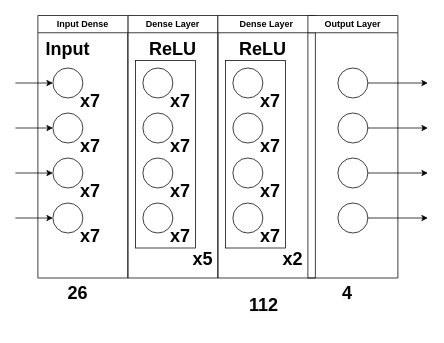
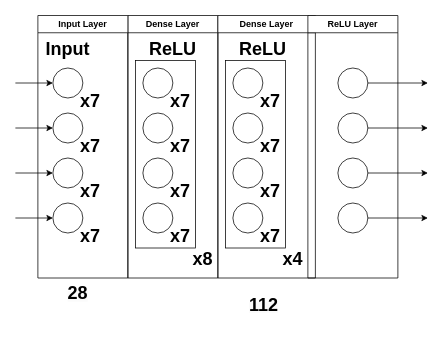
- <mxCell id="34" value="Input Dense" style="swimlane;whiteSpace=wrap;html=1;" vertex="1" parent="1"><mxGeometry x="50" y="20" width="120" height="350" as="geometry" /></mxCell>
+ <mxCell id="34" value="Input Layer" style="swimlane;whiteSpace=wrap;html=1;" vertex="1" parent="1"><mxGeometry x="50" y="20" width="120" height="350" as="geometry" /></mxCell>
- <mxCell id="49" value="Output Layer" style="swimlane;whiteSpace=wrap;html=1;" vertex="1" parent="1"><mxGeometry x="410" y="20" width="120" height="350" as="geometry" /></mxCell>
+ <mxCell id="49" value="ReLU Layer" style="swimlane;whiteSpace=wrap;html=1;" vertex="1" parent="1"><mxGeometry x="410" y="20" width="120" height="350" as="geometry" /></mxCell>
- <mxCell id="16" value="&lt;b&gt;&lt;font style=&quot;font-size: 24px;&quot;&gt;x5&lt;/font&gt;&lt;/b&gt;" style="text;html=1;align=center;verticalAlign=middle;whiteSpace=wrap;rounded=0;" vertex="1" parent="2"><mxGeometry x="70" y="310" width="60" height="30" as="geometry" /></mxCell>
+ <mxCell id="16" value="&lt;b&gt;&lt;font style=&quot;font-size: 24px;&quot;&gt;x8&lt;/font&gt;&lt;/b&gt;" style="text;html=1;align=center;verticalAlign=middle;whiteSpace=wrap;rounded=0;" vertex="1" parent="2"><mxGeometry x="70" y="310" width="60" height="30" as="geometry" /></mxCell>
- <mxCell id="32" value="&lt;b&gt;&lt;font style=&quot;font-size: 24px;&quot;&gt;x2&lt;/font&gt;&lt;/b&gt;" style="text;html=1;align=center;verticalAlign=middle;whiteSpace=wrap;rounded=0;" vertex="1" parent="18"><mxGeometry x="70" y="310" width="60" height="30" as="geometry" /></mxCell>
+ <mxCell id="32" value="&lt;b&gt;&lt;font style=&quot;font-size: 24px;&quot;&gt;x4&lt;/font&gt;&lt;/b&gt;" style="text;html=1;align=center;verticalAlign=middle;whiteSpace=wrap;rounded=0;" vertex="1" parent="18"><mxGeometry x="70" y="310" width="60" height="30" as="geometry" /></mxCell>
- <mxCell id="61" value="&lt;b style=&quot;forced-color-adjust: none; color: rgb(0, 0, 0); font-family: Helvetica; font-size: 12px; font-style: normal; font-variant-ligatures: normal; font-variant-caps: normal; letter-spacing: normal; orphans: 2; text-align: center; text-indent: 0px; text-transform: none; widows: 2; word-spacing: 0px; -webkit-text-stroke-width: 0px; white-space: normal; background-color: rgb(251, 251, 251); text-decoration-thickness: initial; text-decoration-style: initial; text-decoration-color: initial;&quot;&gt;&lt;font style=&quot;forced-color-adjust: none; font-size: 24px;&quot;&gt;26&lt;/font&gt;&lt;/b&gt;" style="text;whiteSpace=wrap;html=1;" vertex="1" parent="1"><mxGeometry x="87.5" y="370" width="32.5" height="50" as="geometry" /></mxCell>
+ <mxCell id="61" value="&lt;b style=&quot;forced-color-adjust: none; color: rgb(0, 0, 0); font-family: Helvetica; font-size: 12px; font-style: normal; font-variant-ligatures: normal; font-variant-caps: normal; letter-spacing: normal; orphans: 2; text-align: center; text-indent: 0px; text-transform: none; widows: 2; word-spacing: 0px; -webkit-text-stroke-width: 0px; white-space: normal; background-color: rgb(251, 251, 251); text-decoration-thickness: initial; text-decoration-style: initial; text-decoration-color: initial;&quot;&gt;&lt;font style=&quot;forced-color-adjust: none; font-size: 24px;&quot;&gt;28&lt;/font&gt;&lt;/b&gt;" style="text;whiteSpace=wrap;html=1;" vertex="1" parent="1"><mxGeometry x="87.5" y="370" width="32.5" height="50" as="geometry" /></mxCell>
- <mxCell id="63" value="&lt;b style=&quot;forced-color-adjust: none; color: rgb(0, 0, 0); font-family: Helvetica; font-size: 12px; font-style: normal; font-variant-ligatures: normal; font-variant-caps: normal; letter-spacing: normal; orphans: 2; text-align: center; text-indent: 0px; text-transform: none; widows: 2; word-spacing: 0px; -webkit-text-stroke-width: 0px; white-space: normal; background-color: rgb(251, 251, 251); text-decoration-thickness: initial; text-decoration-style: initial; text-decoration-color: initial;&quot;&gt;&lt;font style=&quot;forced-color-adjust: none; font-size: 24px;&quot;&gt;4&lt;/font&gt;&lt;/b&gt;" style="text;whiteSpace=wrap;html=1;" vertex="1" parent="1"><mxGeometry x="453.75" y="370" width="32.5" height="50" as="geometry" /></mxCell>
